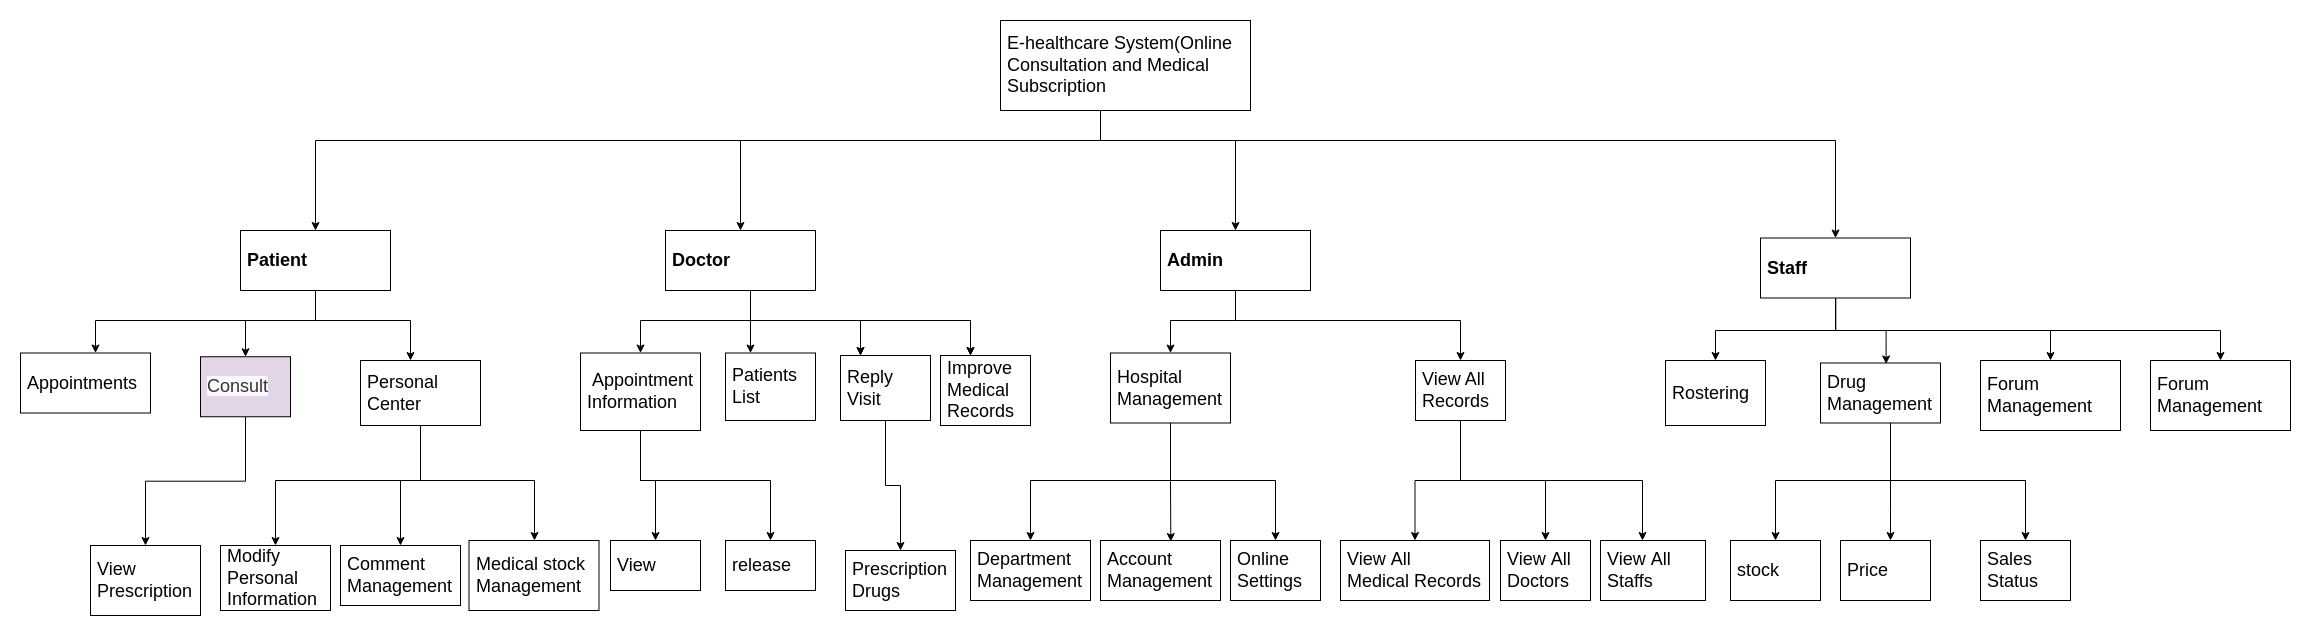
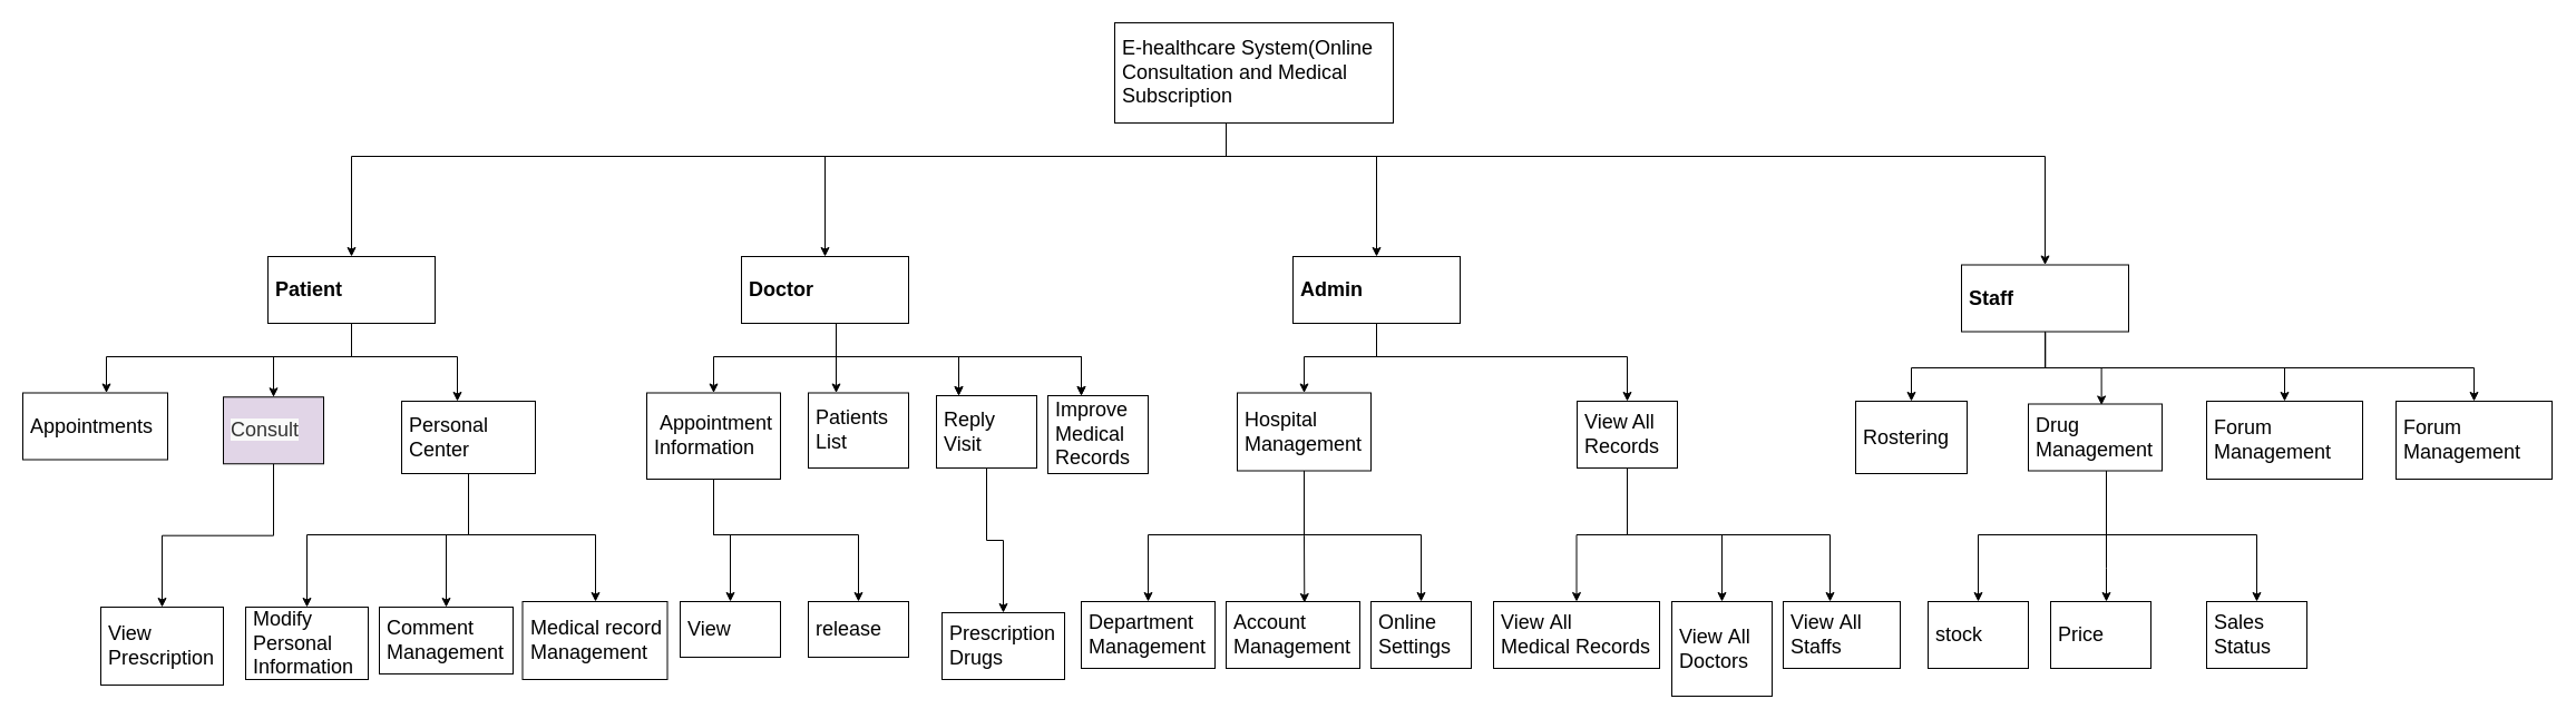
- <mxCell id="57" value="&lt;div&gt;&lt;span style=&quot;font-size: 18px;&quot;&gt;View&amp;nbsp;&lt;/span&gt;&lt;span style=&quot;font-size: 18px; background-color: initial;&quot;&gt;All Doctors&lt;/span&gt;&lt;/div&gt;" style="rounded=0;whiteSpace=wrap;html=1;align=left;spacingLeft=5;" parent="1" vertex="1"><mxGeometry x="1500" y="540" width="90" height="60" as="geometry" /></mxCell>
+ <mxCell id="57" value="&lt;div&gt;&lt;span style=&quot;font-size: 18px;&quot;&gt;View&amp;nbsp;&lt;/span&gt;&lt;span style=&quot;font-size: 18px; background-color: initial;&quot;&gt;All Doctors&lt;/span&gt;&lt;/div&gt;" style="rounded=0;whiteSpace=wrap;html=1;align=left;spacingLeft=5;" parent="1" vertex="1"><mxGeometry x="1500" y="540" width="90" height="85" as="geometry" /></mxCell>
- <mxCell id="51" value="&lt;div&gt;&lt;span style=&quot;font-size: 18px;&quot;&gt;Medical stock Management&lt;/span&gt;&lt;/div&gt;" style="rounded=0;whiteSpace=wrap;html=1;align=left;spacingLeft=5;" parent="1" vertex="1"><mxGeometry x="468.5" y="540" width="130" height="70" as="geometry" /></mxCell>
+ <mxCell id="51" value="&lt;div&gt;&lt;span style=&quot;font-size: 18px;&quot;&gt;Medical record Management&lt;/span&gt;&lt;/div&gt;" style="rounded=0;whiteSpace=wrap;html=1;align=left;spacingLeft=5;" parent="1" vertex="1"><mxGeometry x="468.5" y="540" width="130" height="70" as="geometry" /></mxCell>
